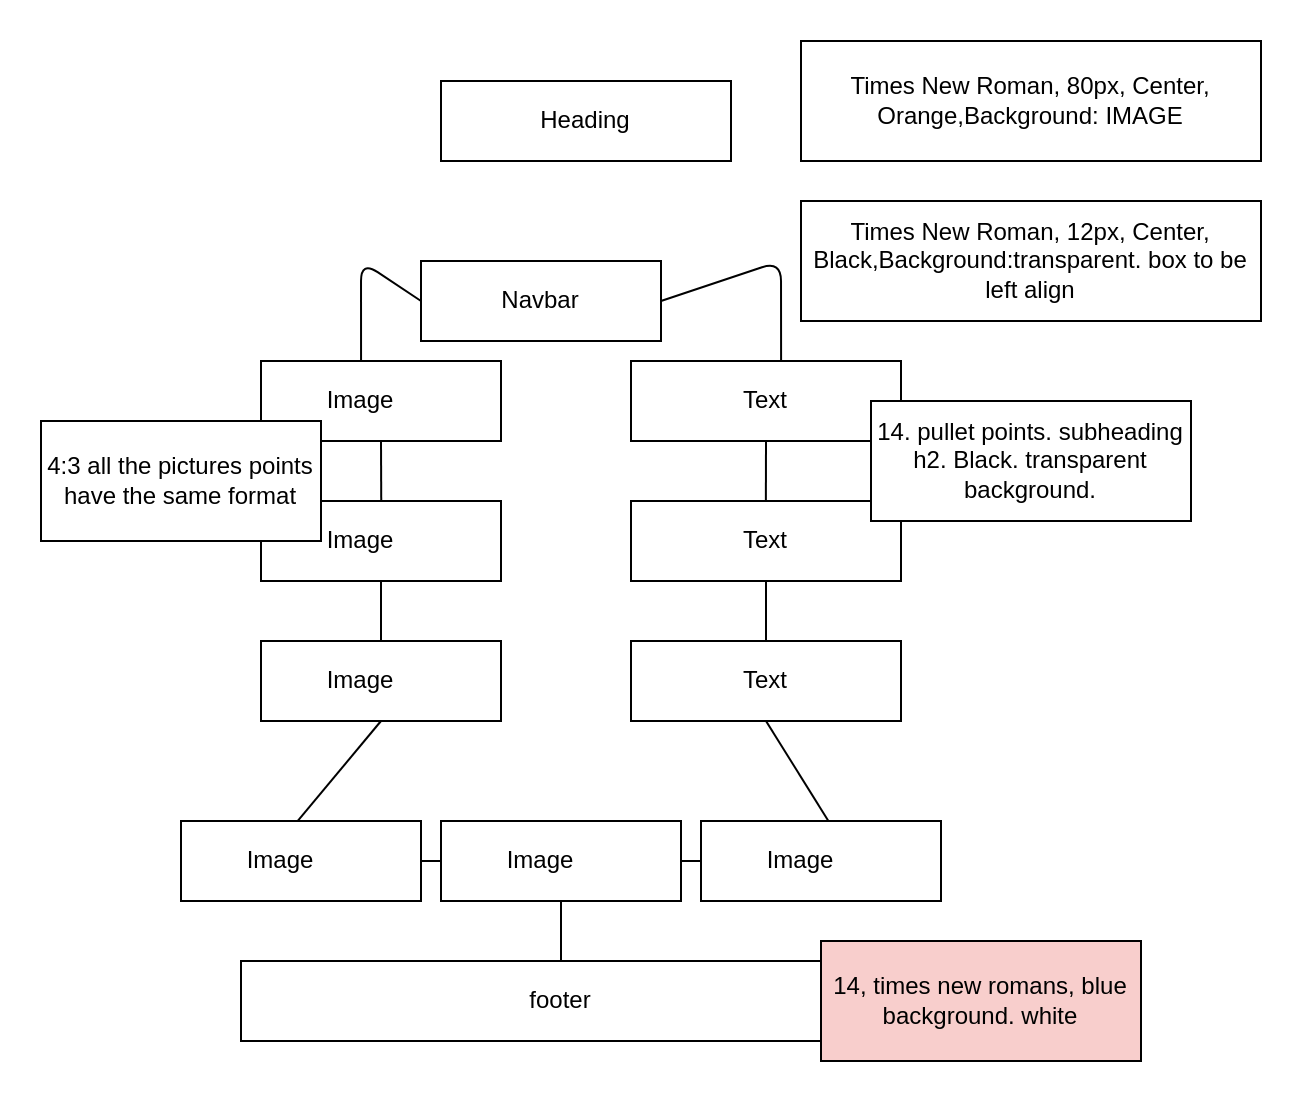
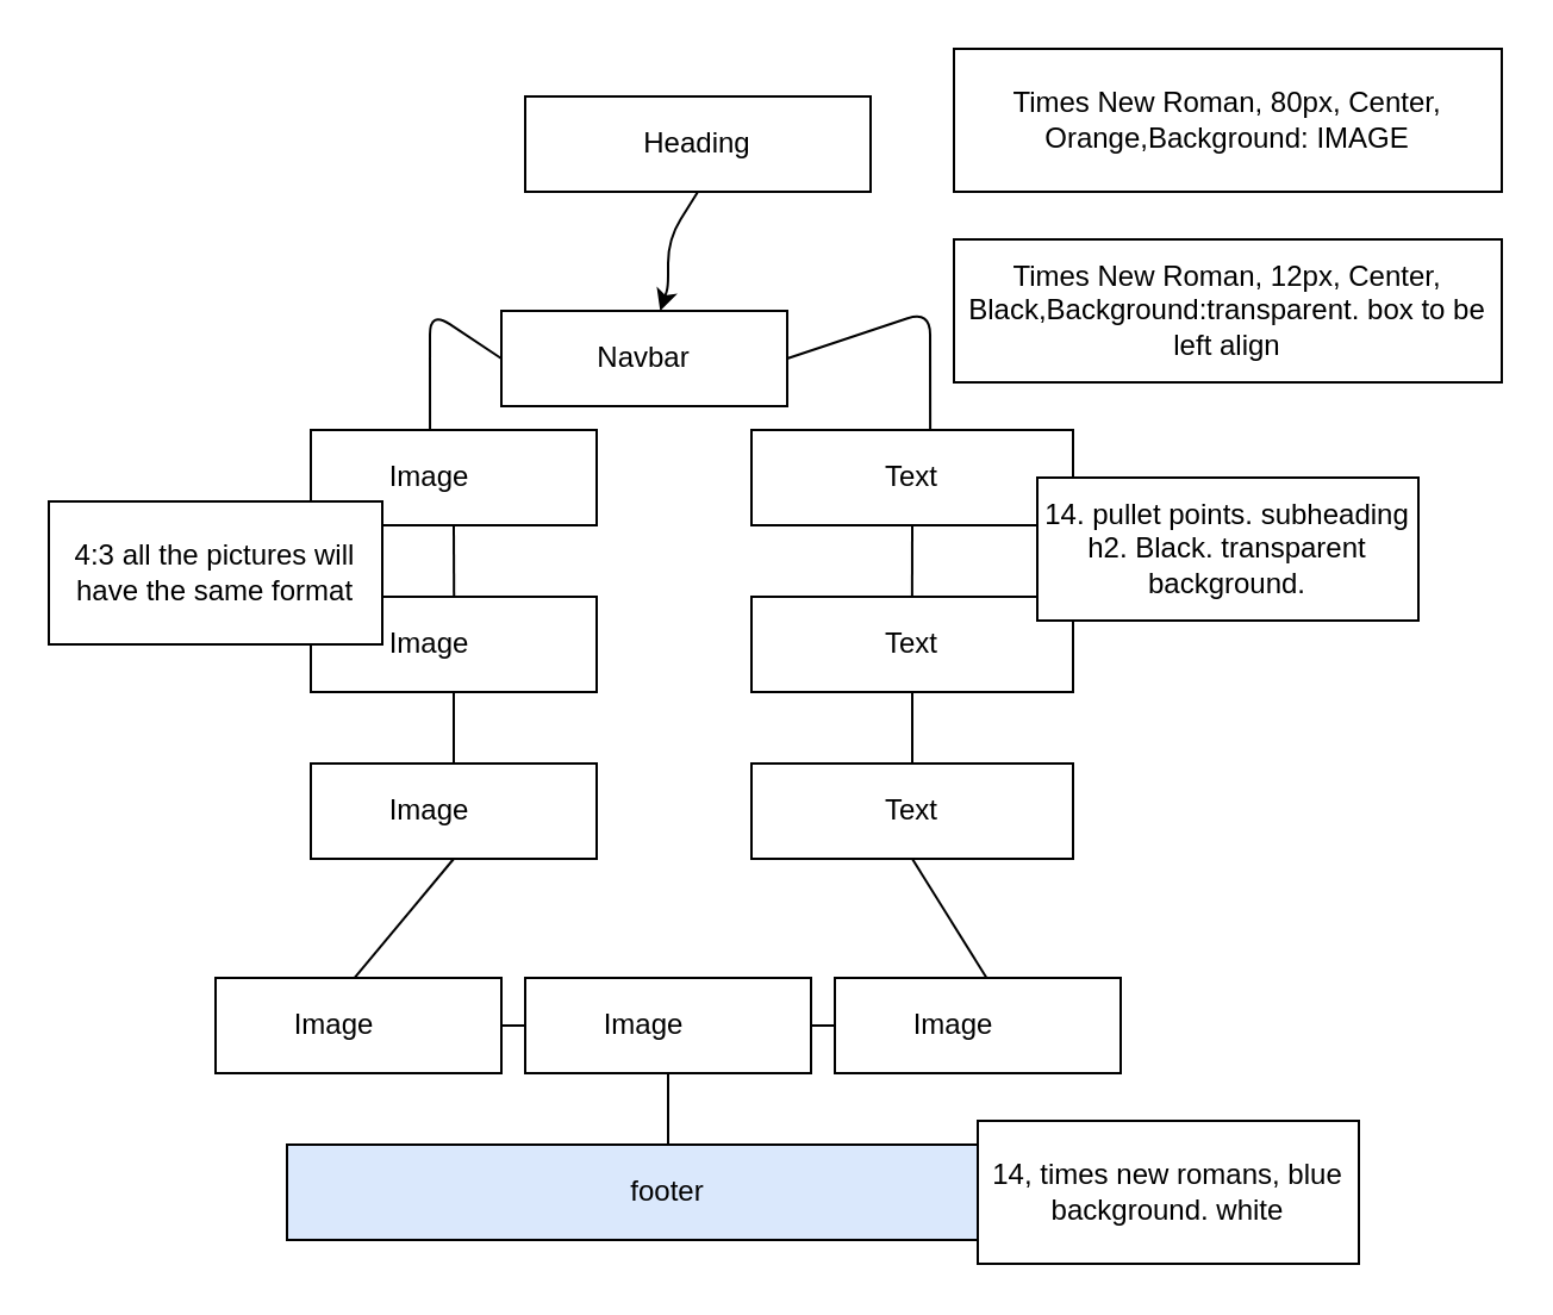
+ <mxCell id="2" style="edgeStyle=none;html=1;exitX=0.5;exitY=1;exitDx=0;exitDy=0;" parent="1" source="3" target="6" edge="1"><mxGeometry relative="1" as="geometry"><Array as="points"><mxPoint x="280" y="100" /><mxPoint x="280" y="120" /></Array></mxGeometry></mxCell>
- <mxCell id="29" value="4:3 all the pictures points have the same format" style="rounded=0;whiteSpace=wrap;html=1;" parent="1" vertex="1"><mxGeometry x="20" y="210" width="140" height="60" as="geometry" /></mxCell>
+ <mxCell id="29" value="4:3 all the pictures will have the same format" style="rounded=0;whiteSpace=wrap;html=1;" parent="1" vertex="1"><mxGeometry x="20" y="210" width="140" height="60" as="geometry" /></mxCell>
- <mxCell id="25" value="footer" style="rounded=0;whiteSpace=wrap;html=1;" parent="1" vertex="1"><mxGeometry x="120" y="480" width="320" height="40" as="geometry" /></mxCell>
+ <mxCell id="25" value="footer" style="rounded=0;whiteSpace=wrap;html=1;fillColor=#dae8fc;" parent="1" vertex="1"><mxGeometry x="120" y="480" width="320" height="40" as="geometry" /></mxCell>
- <mxCell id="30" value="14, times new romans, blue background. white" style="rounded=0;whiteSpace=wrap;html=1;fillColor=#f8cecc;" parent="1" vertex="1"><mxGeometry x="410" y="470" width="160" height="60" as="geometry" /></mxCell>
+ <mxCell id="30" value="14, times new romans, blue background. white" style="rounded=0;whiteSpace=wrap;html=1;" parent="1" vertex="1"><mxGeometry x="410" y="470" width="160" height="60" as="geometry" /></mxCell>
